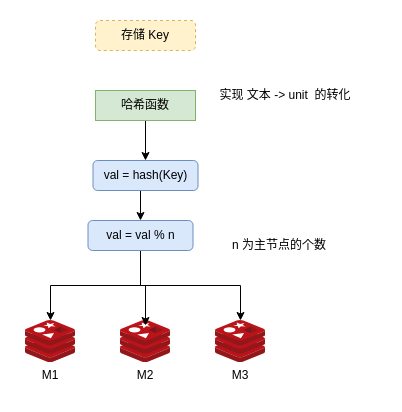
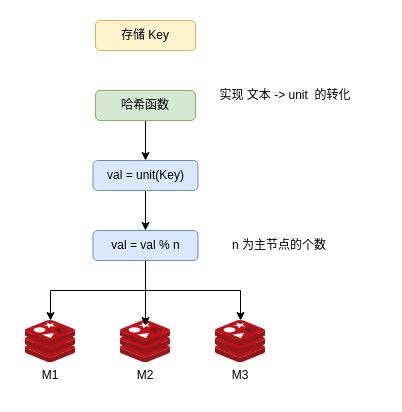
- <mxCell id="2" value="存储 Key" style="rounded=1;whiteSpace=wrap;html=1;fillColor=#fff2cc;strokeColor=#d6b656;dashed=1;" vertex="1" parent="1"><mxGeometry x="95" y="20" width="100" height="30" as="geometry" /></mxCell>
+ <mxCell id="2" value="存储 Key" style="rounded=1;whiteSpace=wrap;html=1;fillColor=#fff2cc;strokeColor=#d6b656;" vertex="1" parent="1"><mxGeometry x="95" y="20" width="100" height="30" as="geometry" /></mxCell>
- <mxCell id="4" value="哈希函数" style="whiteSpace=wrap;html=1;fillColor=#d5e8d4;strokeColor=#82b366;rounded=0;" vertex="1" parent="1"><mxGeometry x="95" y="90" width="100" height="30" as="geometry" /></mxCell>
+ <mxCell id="4" value="哈希函数" style="rounded=1;whiteSpace=wrap;html=1;fillColor=#d5e8d4;strokeColor=#82b366;" vertex="1" parent="1"><mxGeometry x="95" y="90" width="100" height="30" as="geometry" /></mxCell>
- <mxCell id="7" value="val = hash(Key)" style="rounded=1;whiteSpace=wrap;html=1;fillColor=#dae8fc;strokeColor=#6c8ebf;" vertex="1" parent="1"><mxGeometry x="92.5" y="160" width="105" height="30" as="geometry" /></mxCell>
+ <mxCell id="7" value="val = unit(Key)" style="rounded=1;whiteSpace=wrap;html=1;fillColor=#dae8fc;strokeColor=#6c8ebf;" vertex="1" parent="1"><mxGeometry x="92.5" y="160" width="105" height="30" as="geometry" /></mxCell>
- <mxCell id="14" value="val =&amp;nbsp;val %&amp;nbsp;n" style="rounded=1;whiteSpace=wrap;html=1;fillColor=#dae8fc;strokeColor=#6c8ebf;" vertex="1" parent="1"><mxGeometry x="87.5" y="220" width="105" height="30" as="geometry" /></mxCell>
+ <mxCell id="14" value="val =&amp;nbsp;val %&amp;nbsp;n" style="rounded=1;whiteSpace=wrap;html=1;fillColor=#dae8fc;strokeColor=#6c8ebf;" vertex="1" parent="1"><mxGeometry x="92.5" y="230" width="105" height="30" as="geometry" /></mxCell>
